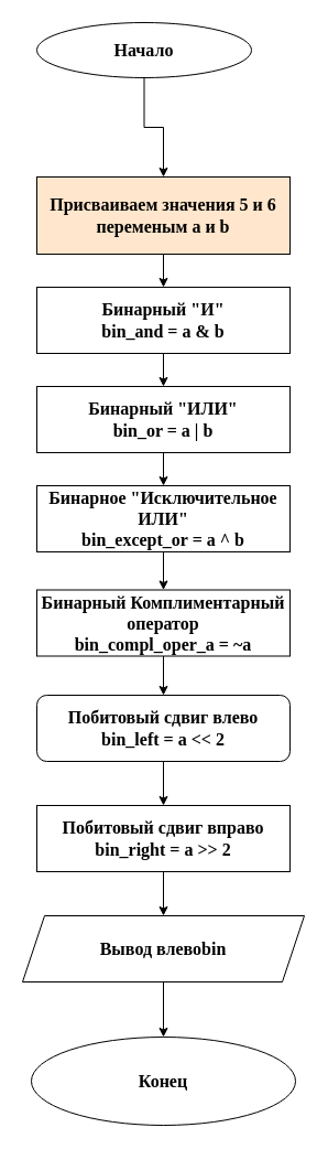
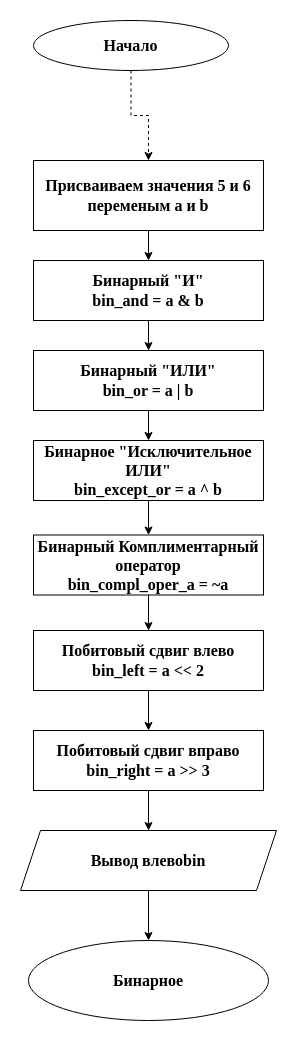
- <mxCell id="2" style="edgeStyle=orthogonalEdgeStyle;rounded=0;orthogonalLoop=1;jettySize=auto;html=1;exitX=0.5;exitY=1;exitDx=0;exitDy=0;entryX=0.5;entryY=0;entryDx=0;entryDy=0;fontFamily=Times New Roman;fontStyle=1;fontSize=16;" edge="1" parent="1" source="3" target="5"><mxGeometry relative="1" as="geometry" /></mxCell>
+ <mxCell id="2" style="edgeStyle=orthogonalEdgeStyle;rounded=0;orthogonalLoop=1;jettySize=auto;html=1;exitX=0.5;exitY=1;exitDx=0;exitDy=0;entryX=0.5;entryY=0;entryDx=0;entryDy=0;fontFamily=Times New Roman;fontStyle=1;fontSize=16;dashed=1;" edge="1" parent="1" source="3" target="5"><mxGeometry relative="1" as="geometry" /></mxCell>
- <mxCell id="5" value="&lt;font style=&quot;font-size: 16px;&quot;&gt;&lt;span style=&quot;font-size: 16px;&quot;&gt;Присваиваем значения 5 и 6 переменым a и b&lt;/span&gt;&lt;/font&gt;" style="rounded=0;whiteSpace=wrap;html=1;fontFamily=Times New Roman;fontStyle=1;fontSize=16;fillColor=#ffe6cc;" vertex="1" parent="1"><mxGeometry x="33" y="160" width="230" height="70" as="geometry" /></mxCell>
+ <mxCell id="5" value="&lt;font style=&quot;font-size: 16px;&quot;&gt;&lt;span style=&quot;font-size: 16px;&quot;&gt;Присваиваем значения 5 и 6 переменым a и b&lt;/span&gt;&lt;/font&gt;" style="rounded=0;whiteSpace=wrap;html=1;fontFamily=Times New Roman;fontStyle=1;fontSize=16;" vertex="1" parent="1"><mxGeometry x="33" y="160" width="230" height="70" as="geometry" /></mxCell>
- <mxCell id="15" value="Побитовый сдвиг влево&lt;br style=&quot;font-size: 16px;&quot;&gt;bin_left = a &amp;lt;&amp;lt; 2" style="whiteSpace=wrap;html=1;fontFamily=Times New Roman;fontStyle=1;fontSize=16;rounded=1;" vertex="1" parent="1"><mxGeometry x="33" y="630" width="230" height="60" as="geometry" /></mxCell>
+ <mxCell id="15" value="Побитовый сдвиг влево&lt;br style=&quot;font-size: 16px;&quot;&gt;bin_left = a &amp;lt;&amp;lt; 2" style="rounded=0;whiteSpace=wrap;html=1;fontFamily=Times New Roman;fontStyle=1;fontSize=16;" vertex="1" parent="1"><mxGeometry x="33" y="630" width="230" height="60" as="geometry" /></mxCell>
- <mxCell id="17" value="Побитовый сдвиг вправо&lt;br style=&quot;font-size: 16px;&quot;&gt;bin_right = a &amp;gt;&amp;gt; 2" style="rounded=0;whiteSpace=wrap;html=1;fontFamily=Times New Roman;fontStyle=1;fontSize=16;" vertex="1" parent="1"><mxGeometry x="33" y="730" width="230" height="60" as="geometry" /></mxCell>
+ <mxCell id="17" value="Побитовый сдвиг вправо&lt;br style=&quot;font-size: 16px;&quot;&gt;bin_right = a &amp;gt;&amp;gt; 3" style="rounded=0;whiteSpace=wrap;html=1;fontFamily=Times New Roman;fontStyle=1;fontSize=16;" vertex="1" parent="1"><mxGeometry x="33" y="730" width="230" height="60" as="geometry" /></mxCell>
- <mxCell id="20" value="Конец" style="ellipse;whiteSpace=wrap;html=1;fontFamily=Times New Roman;fontStyle=1;fontSize=16;" vertex="1" parent="1"><mxGeometry x="28" y="940" width="240" height="80" as="geometry" /></mxCell>
+ <mxCell id="20" value="Бинарное" style="ellipse;whiteSpace=wrap;html=1;fontFamily=Times New Roman;fontStyle=1;fontSize=16;" vertex="1" parent="1"><mxGeometry x="28" y="940" width="240" height="80" as="geometry" /></mxCell>
